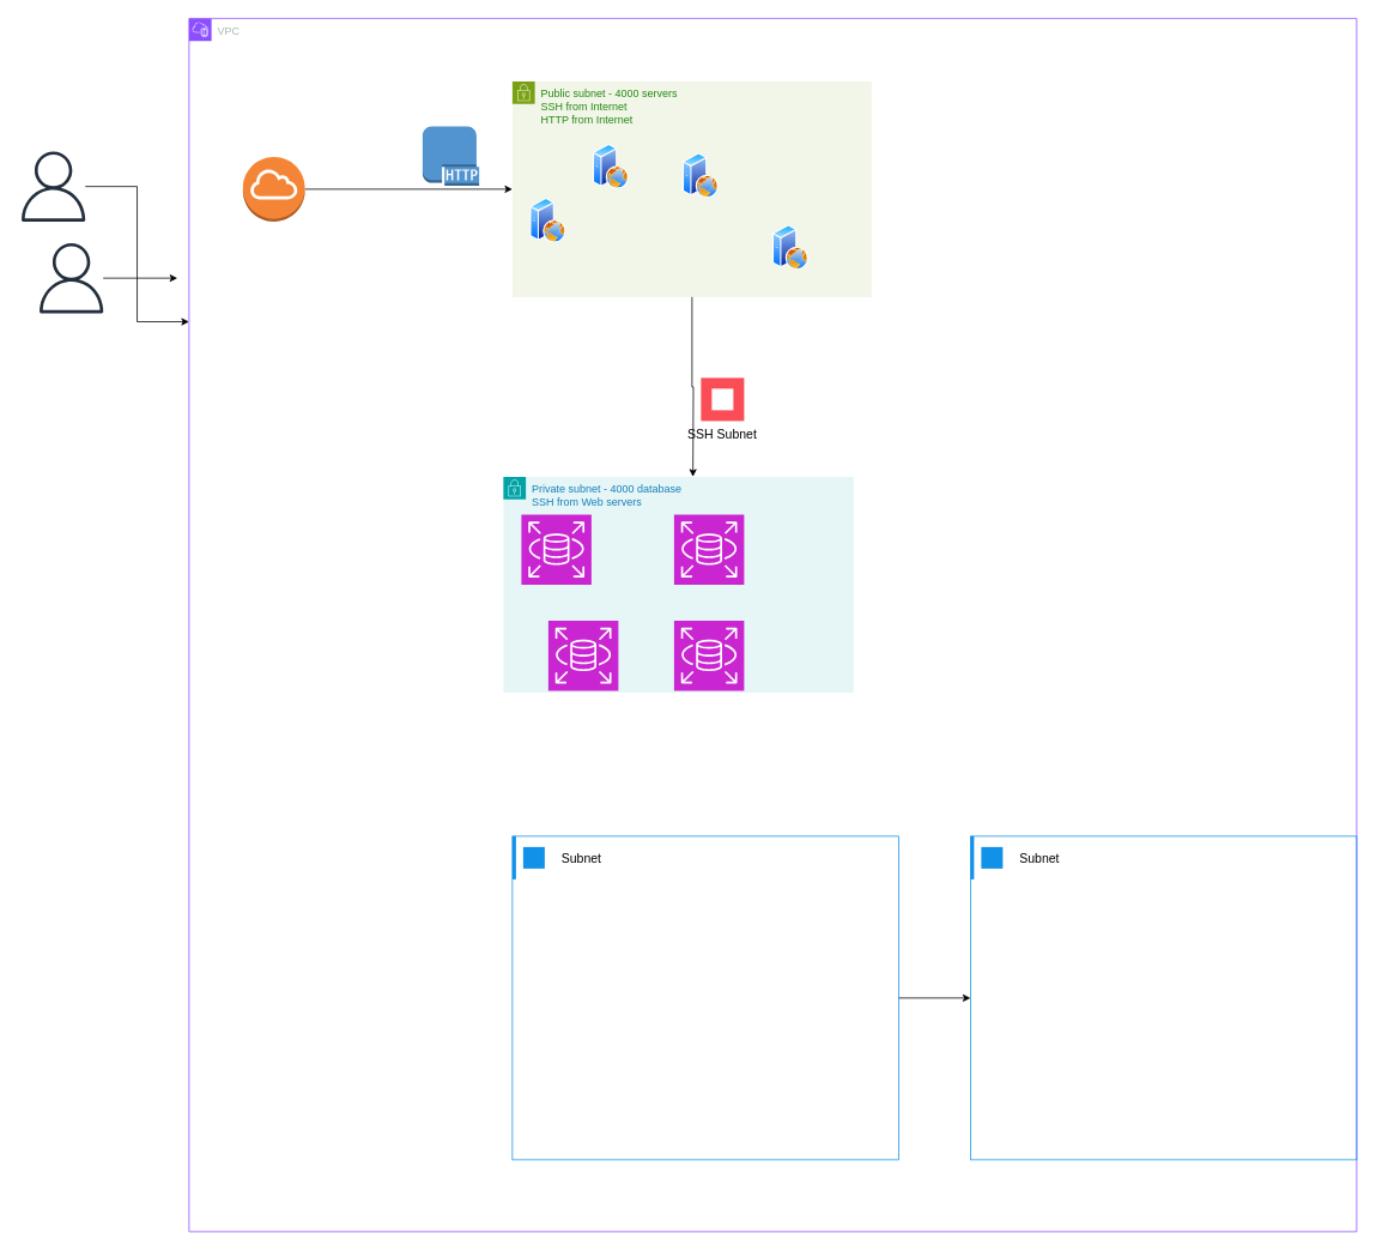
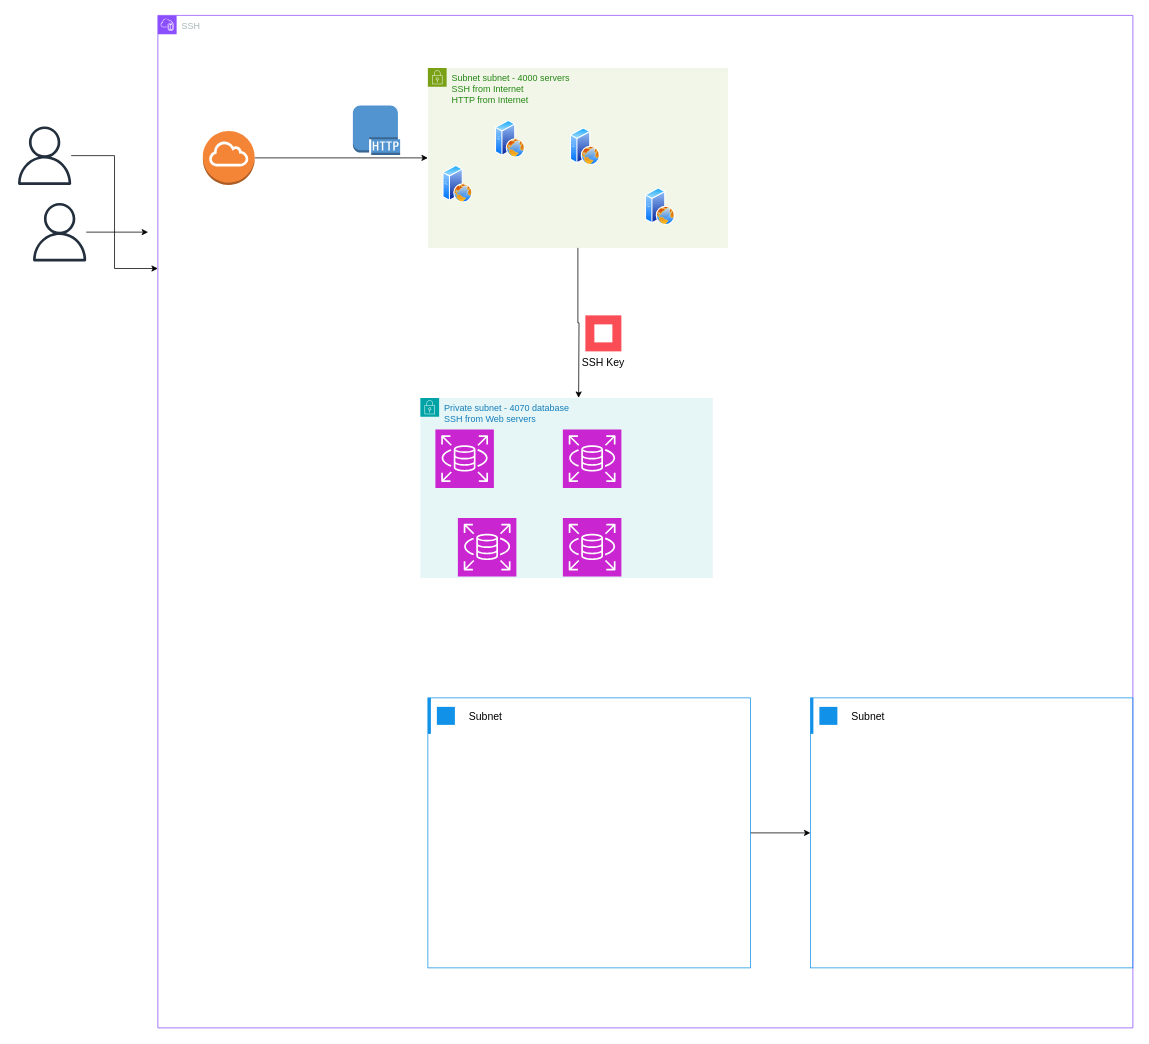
- <mxCell id="14" value="VPC" style="points=[[0,0],[0.25,0],[0.5,0],[0.75,0],[1,0],[1,0.25],[1,0.5],[1,0.75],[1,1],[0.75,1],[0.5,1],[0.25,1],[0,1],[0,0.75],[0,0.5],[0,0.25]];outlineConnect=0;gradientColor=none;html=1;whiteSpace=wrap;fontSize=12;fontStyle=0;container=1;pointerEvents=0;collapsible=0;recursiveResize=0;shape=mxgraph.aws4.group;grIcon=mxgraph.aws4.group_vpc2;strokeColor=#8C4FFF;fillColor=none;verticalAlign=top;align=left;spacingLeft=30;fontColor=#AAB7B8;dashed=0;" vertex="1" parent="1"><mxGeometry x="210" y="20" width="1300" height="1350" as="geometry" /></mxCell>
+ <mxCell id="14" value="SSH" style="points=[[0,0],[0.25,0],[0.5,0],[0.75,0],[1,0],[1,0.25],[1,0.5],[1,0.75],[1,1],[0.75,1],[0.5,1],[0.25,1],[0,1],[0,0.75],[0,0.5],[0,0.25]];outlineConnect=0;gradientColor=none;html=1;whiteSpace=wrap;fontSize=12;fontStyle=0;container=1;pointerEvents=0;collapsible=0;recursiveResize=0;shape=mxgraph.aws4.group;grIcon=mxgraph.aws4.group_vpc2;strokeColor=#8C4FFF;fillColor=none;verticalAlign=top;align=left;spacingLeft=30;fontColor=#AAB7B8;dashed=0;" vertex="1" parent="1"><mxGeometry x="210" y="20" width="1300" height="1350" as="geometry" /></mxCell>
- <mxCell id="2" value="Public subnet - 4000 servers&lt;div&gt;SSH from Internet&lt;/div&gt;&lt;div&gt;HTTP from Internet&lt;/div&gt;" style="points=[[0,0],[0.25,0],[0.5,0],[0.75,0],[1,0],[1,0.25],[1,0.5],[1,0.75],[1,1],[0.75,1],[0.5,1],[0.25,1],[0,1],[0,0.75],[0,0.5],[0,0.25]];outlineConnect=0;gradientColor=none;html=1;whiteSpace=wrap;fontSize=12;fontStyle=0;container=1;pointerEvents=0;collapsible=0;recursiveResize=0;shape=mxgraph.aws4.group;grIcon=mxgraph.aws4.group_security_group;grStroke=0;strokeColor=#7AA116;fillColor=#F2F6E8;verticalAlign=top;align=left;spacingLeft=30;fontColor=#248814;dashed=0;" vertex="1" parent="1"><mxGeometry y="90" width="400" height="240" as="geometry" x="570" /></mxCell>
+ <mxCell id="2" value="Subnet subnet - 4000 servers&lt;div&gt;SSH from Internet&lt;/div&gt;&lt;div&gt;HTTP from Internet&lt;/div&gt;" style="points=[[0,0],[0.25,0],[0.5,0],[0.75,0],[1,0],[1,0.25],[1,0.5],[1,0.75],[1,1],[0.75,1],[0.5,1],[0.25,1],[0,1],[0,0.75],[0,0.5],[0,0.25]];outlineConnect=0;gradientColor=none;html=1;whiteSpace=wrap;fontSize=12;fontStyle=0;container=1;pointerEvents=0;collapsible=0;recursiveResize=0;shape=mxgraph.aws4.group;grIcon=mxgraph.aws4.group_security_group;grStroke=0;strokeColor=#7AA116;fillColor=#F2F6E8;verticalAlign=top;align=left;spacingLeft=30;fontColor=#248814;dashed=0;" vertex="1" parent="1"><mxGeometry y="90" width="400" height="240" as="geometry" x="570" /></mxCell>
- <mxCell id="26" value="SSH Subnet" style="shape=rect;fillColor=#FA4D56;aspect=fixed;resizable=0;labelPosition=center;verticalLabelPosition=bottom;align=center;verticalAlign=top;strokeColor=none;fontSize=14;" vertex="1" parent="1"><mxGeometry x="780" y="420" width="48" height="48" as="geometry" /></mxCell>
+ <mxCell id="26" value="SSH Key" style="shape=rect;fillColor=#FA4D56;aspect=fixed;resizable=0;labelPosition=center;verticalLabelPosition=bottom;align=center;verticalAlign=top;strokeColor=none;fontSize=14;" vertex="1" parent="1"><mxGeometry x="780" y="420" width="48" height="48" as="geometry" /></mxCell>
- <mxCell id="6" value="Private subnet - 4000 database&lt;div&gt;SSH from Web servers&lt;/div&gt;" style="points=[[0,0],[0.25,0],[0.5,0],[0.75,0],[1,0],[1,0.25],[1,0.5],[1,0.75],[1,1],[0.75,1],[0.5,1],[0.25,1],[0,1],[0,0.75],[0,0.5],[0,0.25]];outlineConnect=0;gradientColor=none;html=1;whiteSpace=wrap;fontSize=12;fontStyle=0;container=1;pointerEvents=0;collapsible=0;recursiveResize=0;shape=mxgraph.aws4.group;grIcon=mxgraph.aws4.group_security_group;grStroke=0;strokeColor=#00A4A6;fillColor=#E6F6F7;verticalAlign=top;align=left;spacingLeft=30;fontColor=#147EBA;dashed=0;" vertex="1" parent="1"><mxGeometry x="560" y="530" width="390" height="240" as="geometry" /></mxCell>
+ <mxCell id="6" value="Private subnet - 4070 database&lt;div&gt;SSH from Web servers&lt;/div&gt;" style="points=[[0,0],[0.25,0],[0.5,0],[0.75,0],[1,0],[1,0.25],[1,0.5],[1,0.75],[1,1],[0.75,1],[0.5,1],[0.25,1],[0,1],[0,0.75],[0,0.5],[0,0.25]];outlineConnect=0;gradientColor=none;html=1;whiteSpace=wrap;fontSize=12;fontStyle=0;container=1;pointerEvents=0;collapsible=0;recursiveResize=0;shape=mxgraph.aws4.group;grIcon=mxgraph.aws4.group_security_group;grStroke=0;strokeColor=#00A4A6;fillColor=#E6F6F7;verticalAlign=top;align=left;spacingLeft=30;fontColor=#147EBA;dashed=0;" vertex="1" parent="1"><mxGeometry x="560" y="530" width="390" height="240" as="geometry" /></mxCell>
